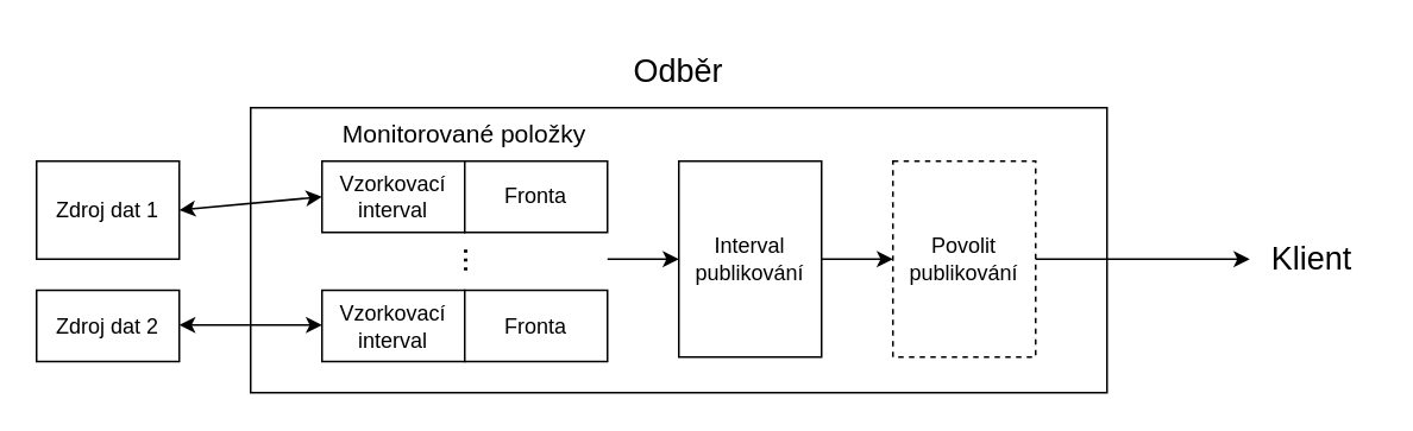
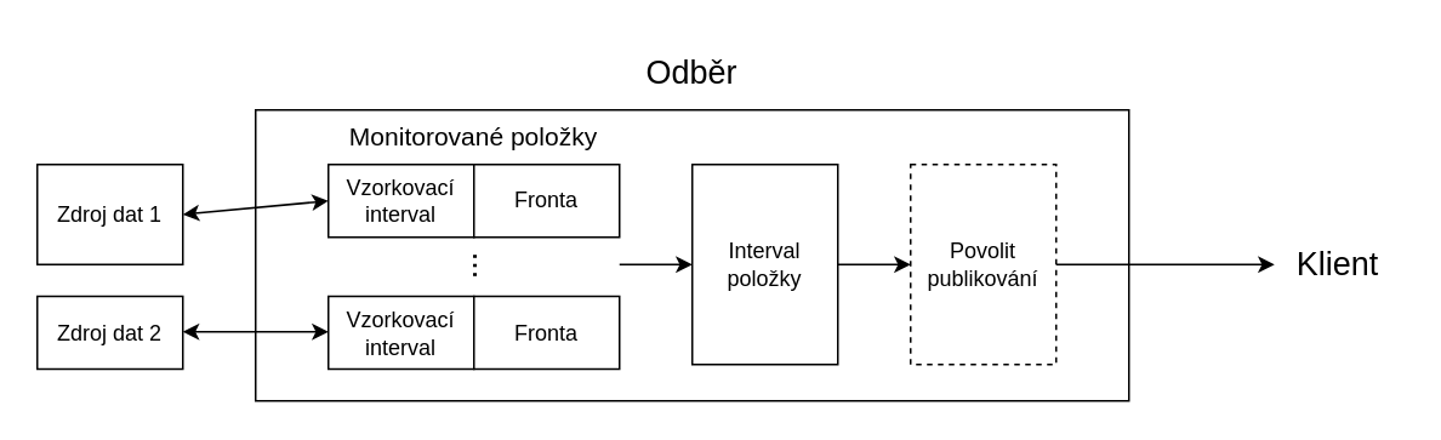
- <mxCell id="15" value="Interval publikování" style="rounded=0;whiteSpace=wrap;html=1;" vertex="1" parent="1"><mxGeometry x="380" y="90" width="80" height="110" as="geometry" /></mxCell>
+ <mxCell id="15" value="Interval položky" style="rounded=0;whiteSpace=wrap;html=1;" vertex="1" parent="1"><mxGeometry x="380" y="90" width="80" height="110" as="geometry" /></mxCell>
